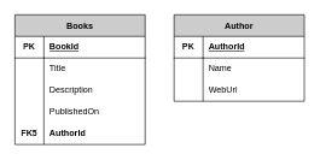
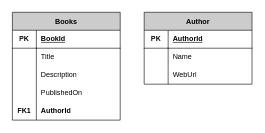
- <mxCell id="16" value="FK5" style="shape=partialRectangle;html=1;whiteSpace=wrap;connectable=0;fillColor=none;top=0;left=0;bottom=0;right=0;overflow=hidden;fontStyle=1" vertex="1" parent="15"><mxGeometry width="40" height="30" as="geometry"><mxRectangle width="40" height="30" as="alternateBounds" /></mxGeometry></mxCell>
+ <mxCell id="16" value="FK1" style="shape=partialRectangle;html=1;whiteSpace=wrap;connectable=0;fillColor=none;top=0;left=0;bottom=0;right=0;overflow=hidden;fontStyle=1" vertex="1" parent="15"><mxGeometry width="40" height="30" as="geometry"><mxRectangle width="40" height="30" as="alternateBounds" /></mxGeometry></mxCell>
